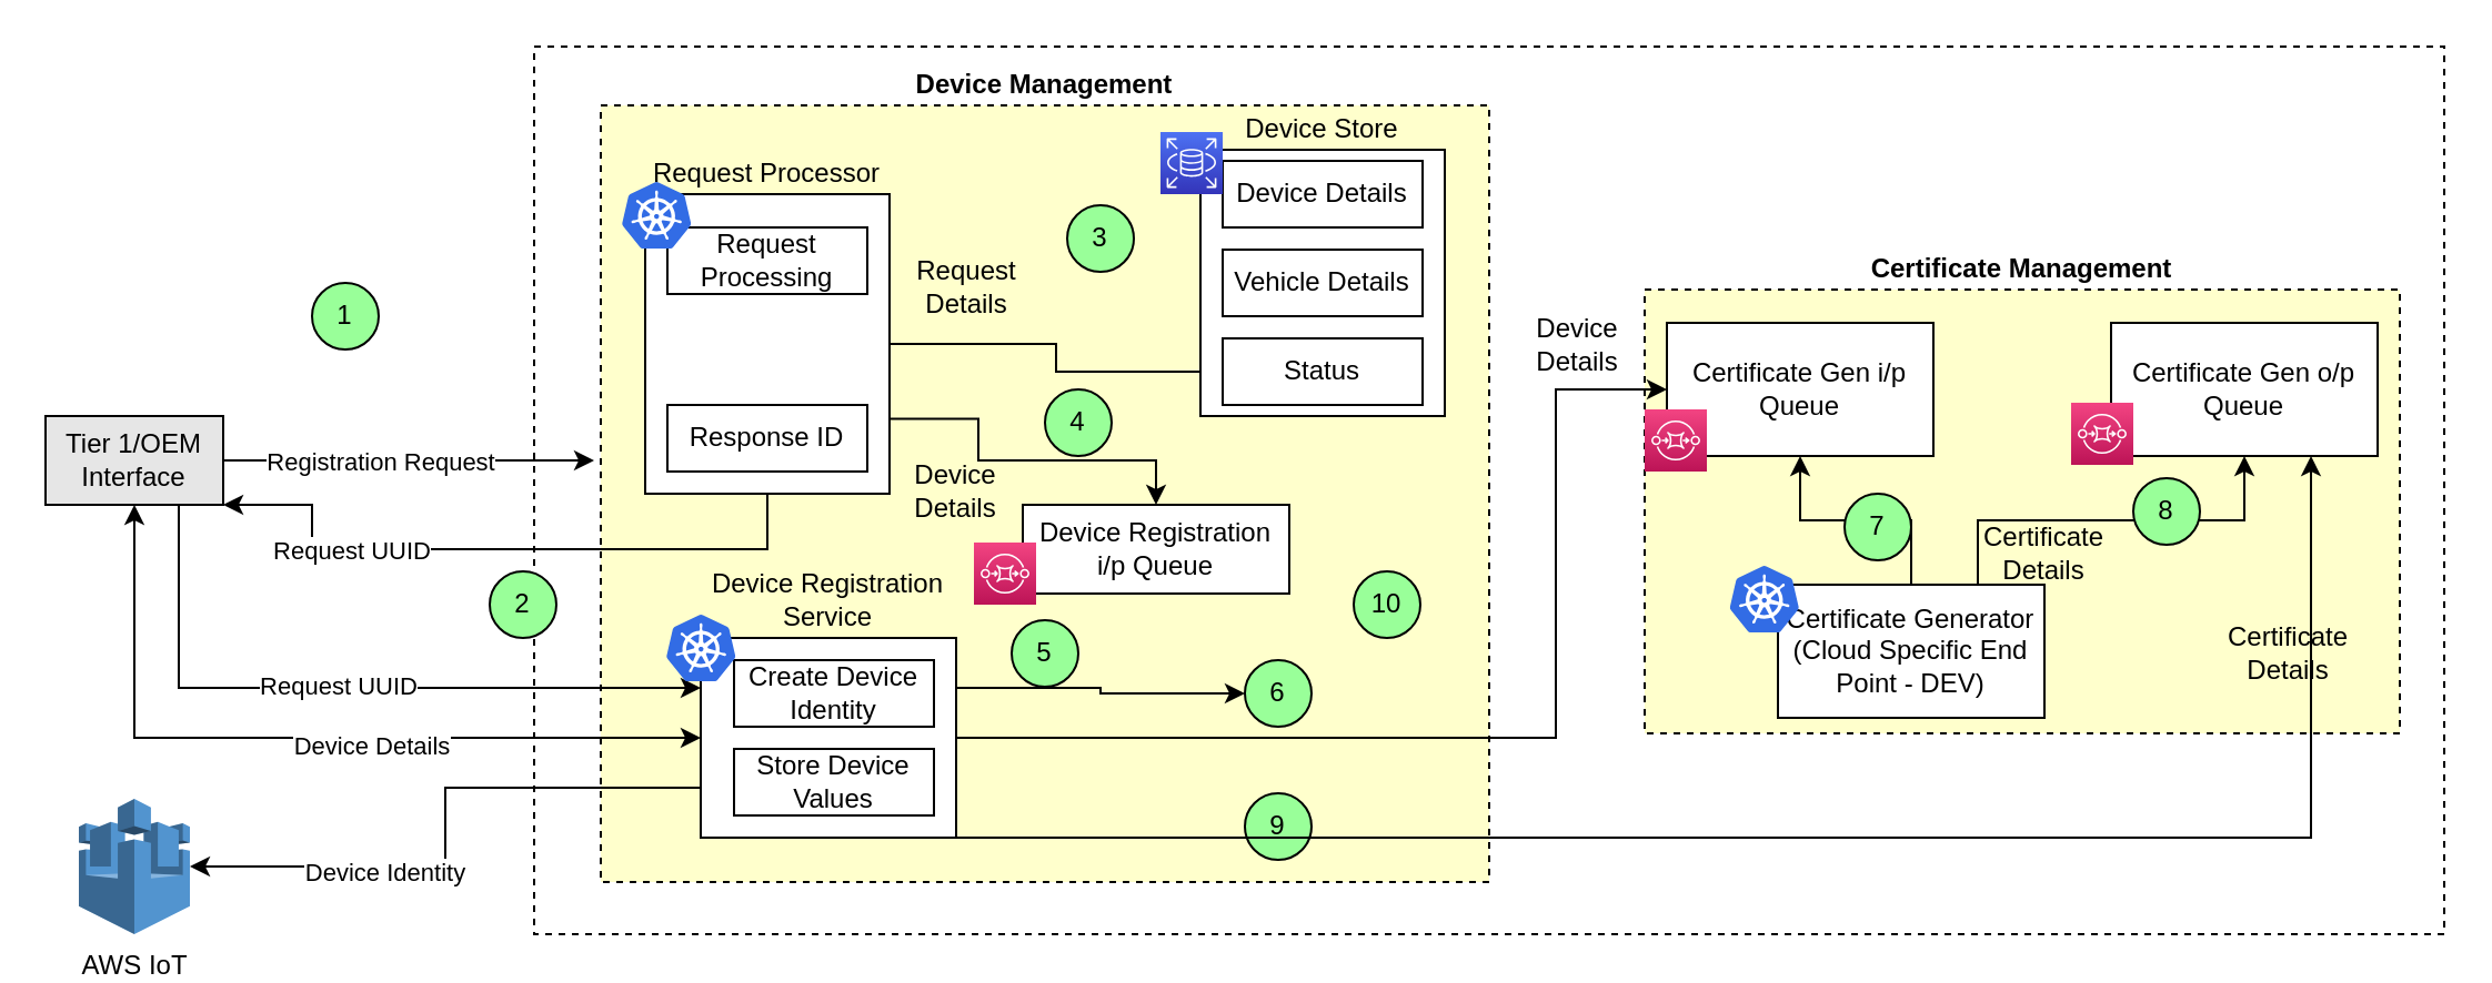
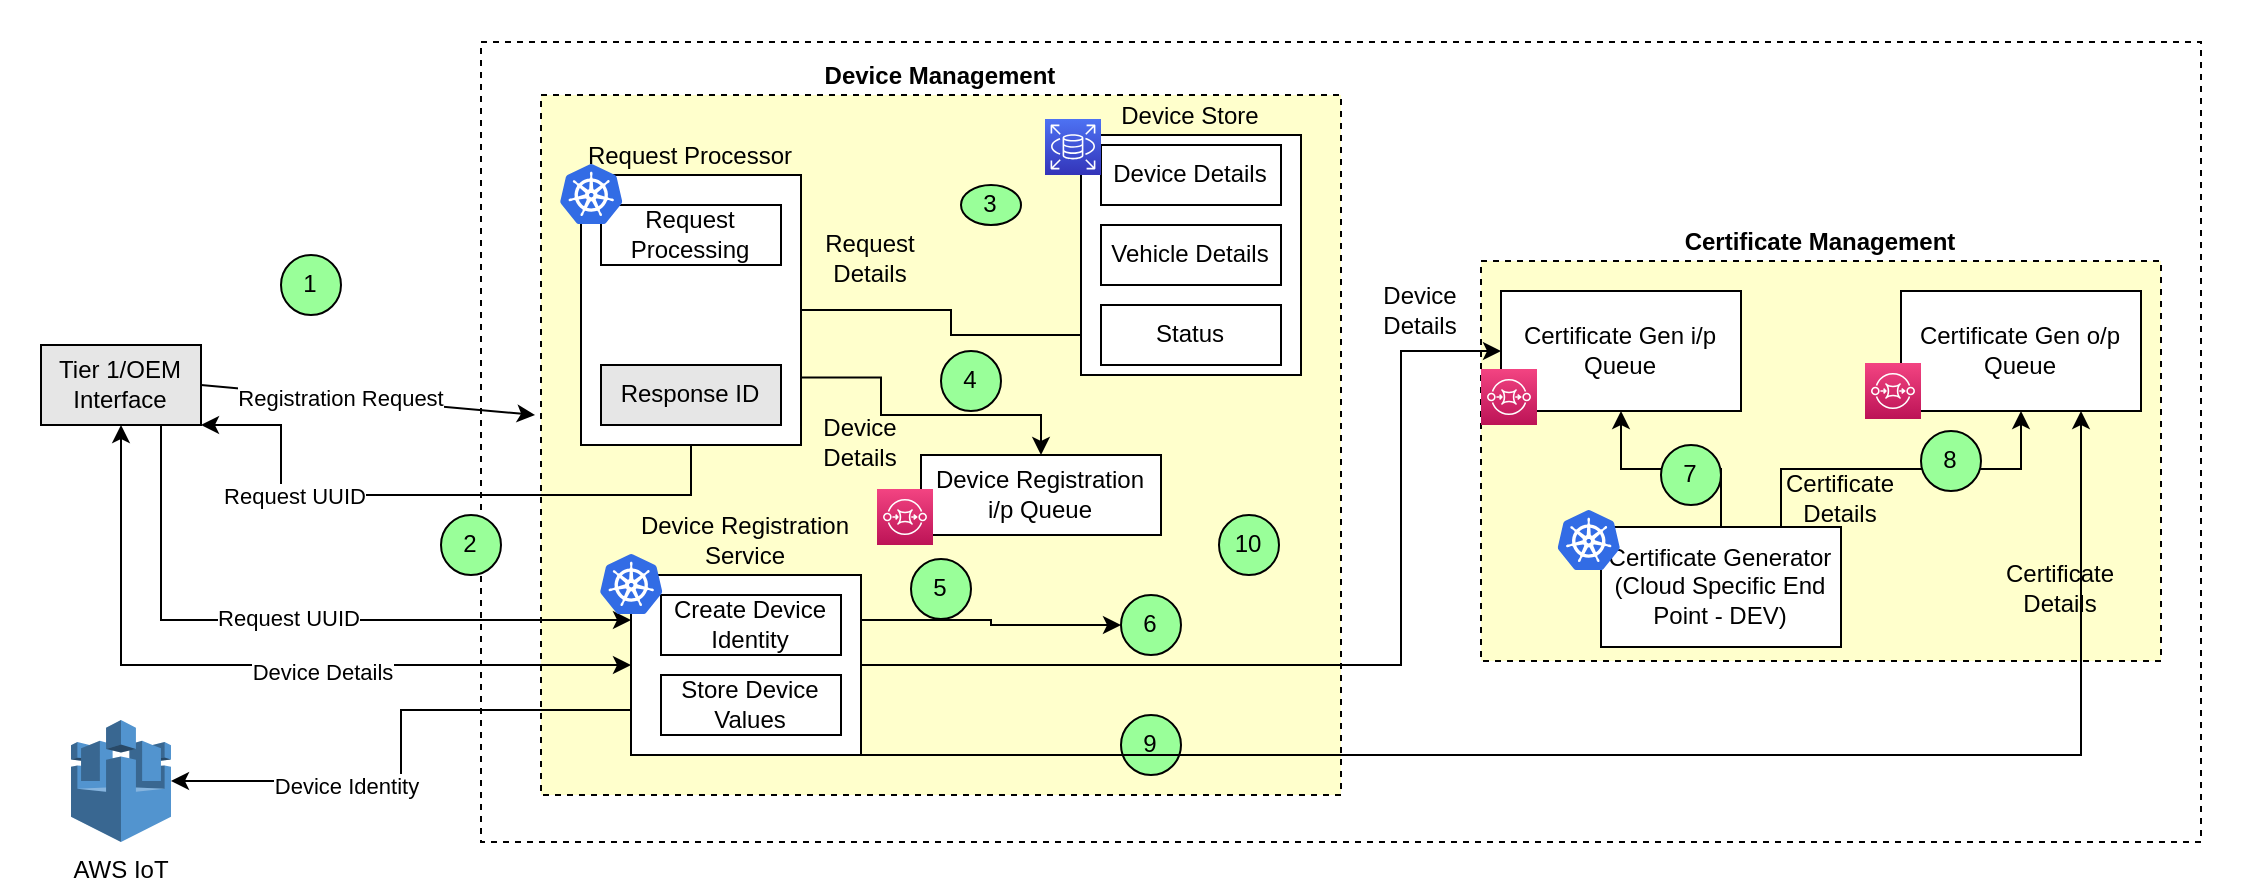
- <mxCell id="35" value="3" style="ellipse;whiteSpace=wrap;html=1;aspect=fixed;strokeColor=#000000;fillColor=#99FF99;" vertex="1" parent="1"><mxGeometry x="480" y="92" width="30" height="30" as="geometry" /></mxCell>
+ <mxCell id="35" value="3" style="ellipse;whiteSpace=wrap;html=1;aspect=fixed;strokeColor=#000000;fillColor=#99FF99;" vertex="1" parent="1"><mxGeometry x="480" y="92" width="30" height="20" as="geometry" /></mxCell>
- <mxCell id="28" value="Response ID" style="rounded=0;whiteSpace=wrap;html=1;fillColor=#FFFFFF;" vertex="1" parent="1"><mxGeometry x="300" y="182" width="90" height="30" as="geometry" /></mxCell>
+ <mxCell id="28" value="Response ID" style="rounded=0;whiteSpace=wrap;html=1;fillColor=#e6e6e6;" vertex="1" parent="1"><mxGeometry x="300" y="182" width="90" height="30" as="geometry" /></mxCell>
- <mxCell id="6" value="Tier 1/OEM&lt;br&gt;Interface" style="rounded=0;whiteSpace=wrap;html=1;fillColor=#E6E6E6;" vertex="1" parent="1"><mxGeometry x="20" y="187" width="80" height="40" as="geometry" /></mxCell>
+ <mxCell id="6" value="Tier 1/OEM&lt;br&gt;Interface" style="rounded=0;whiteSpace=wrap;html=1;fillColor=#E6E6E6;" vertex="1" parent="1"><mxGeometry x="20" y="172" width="80" height="40" as="geometry" /></mxCell>
